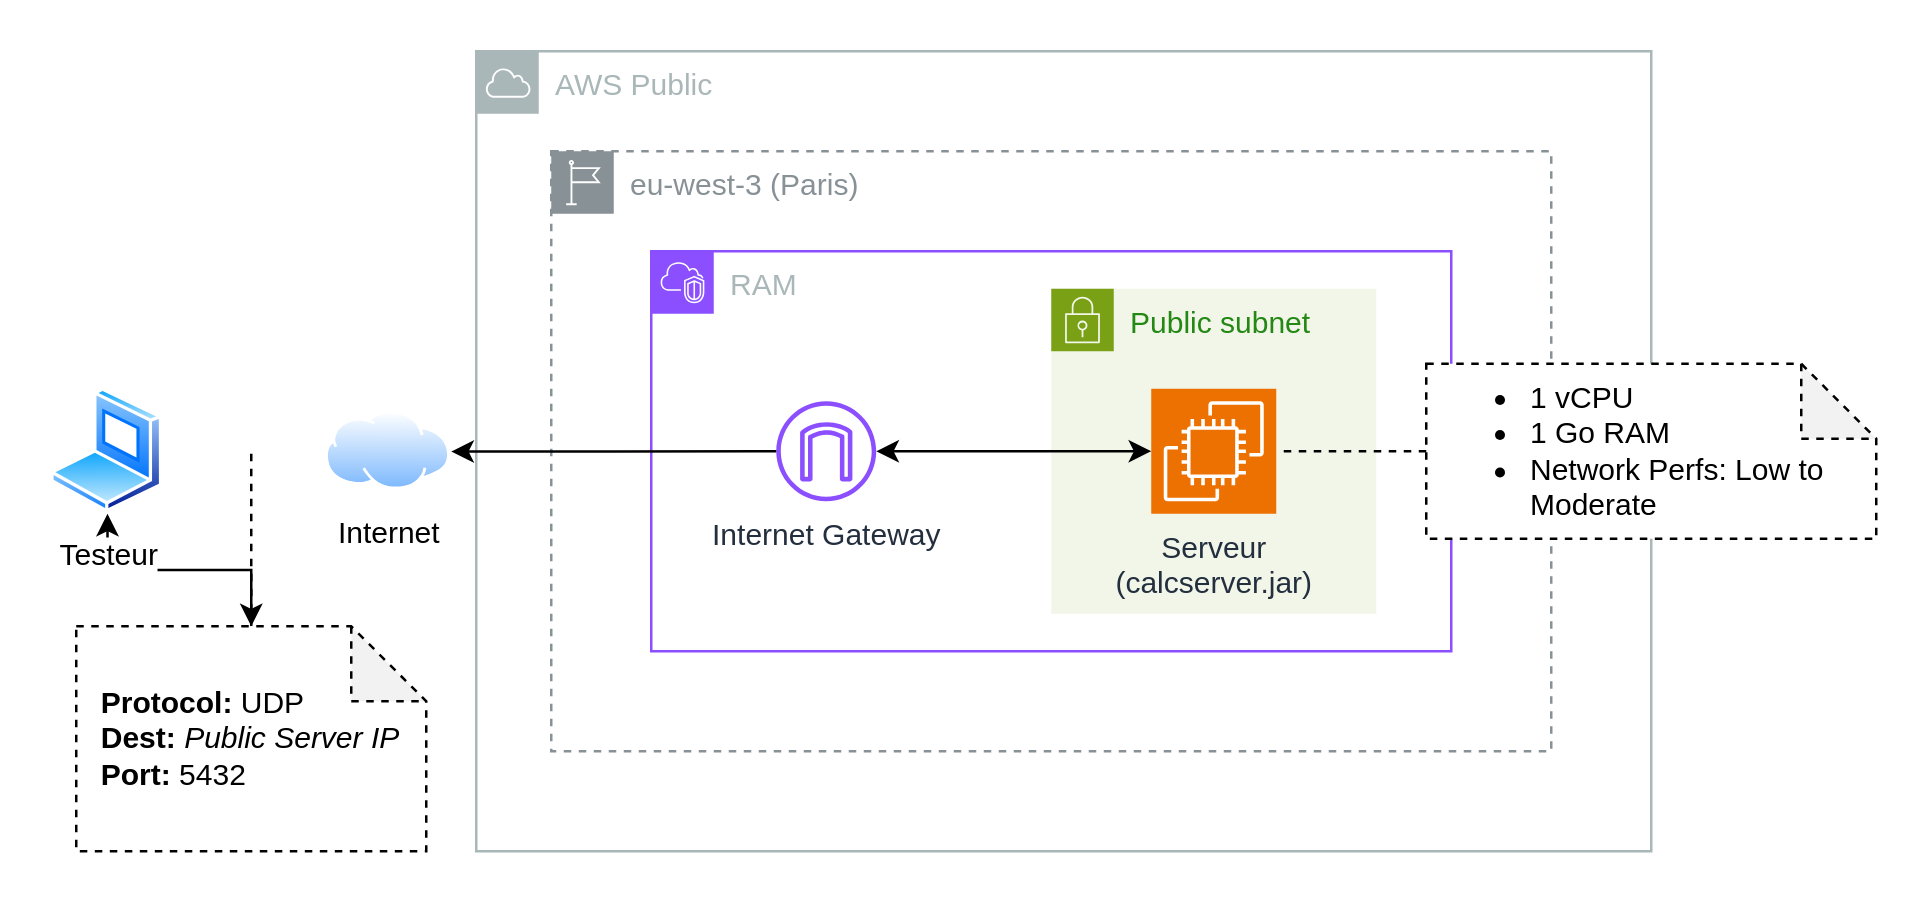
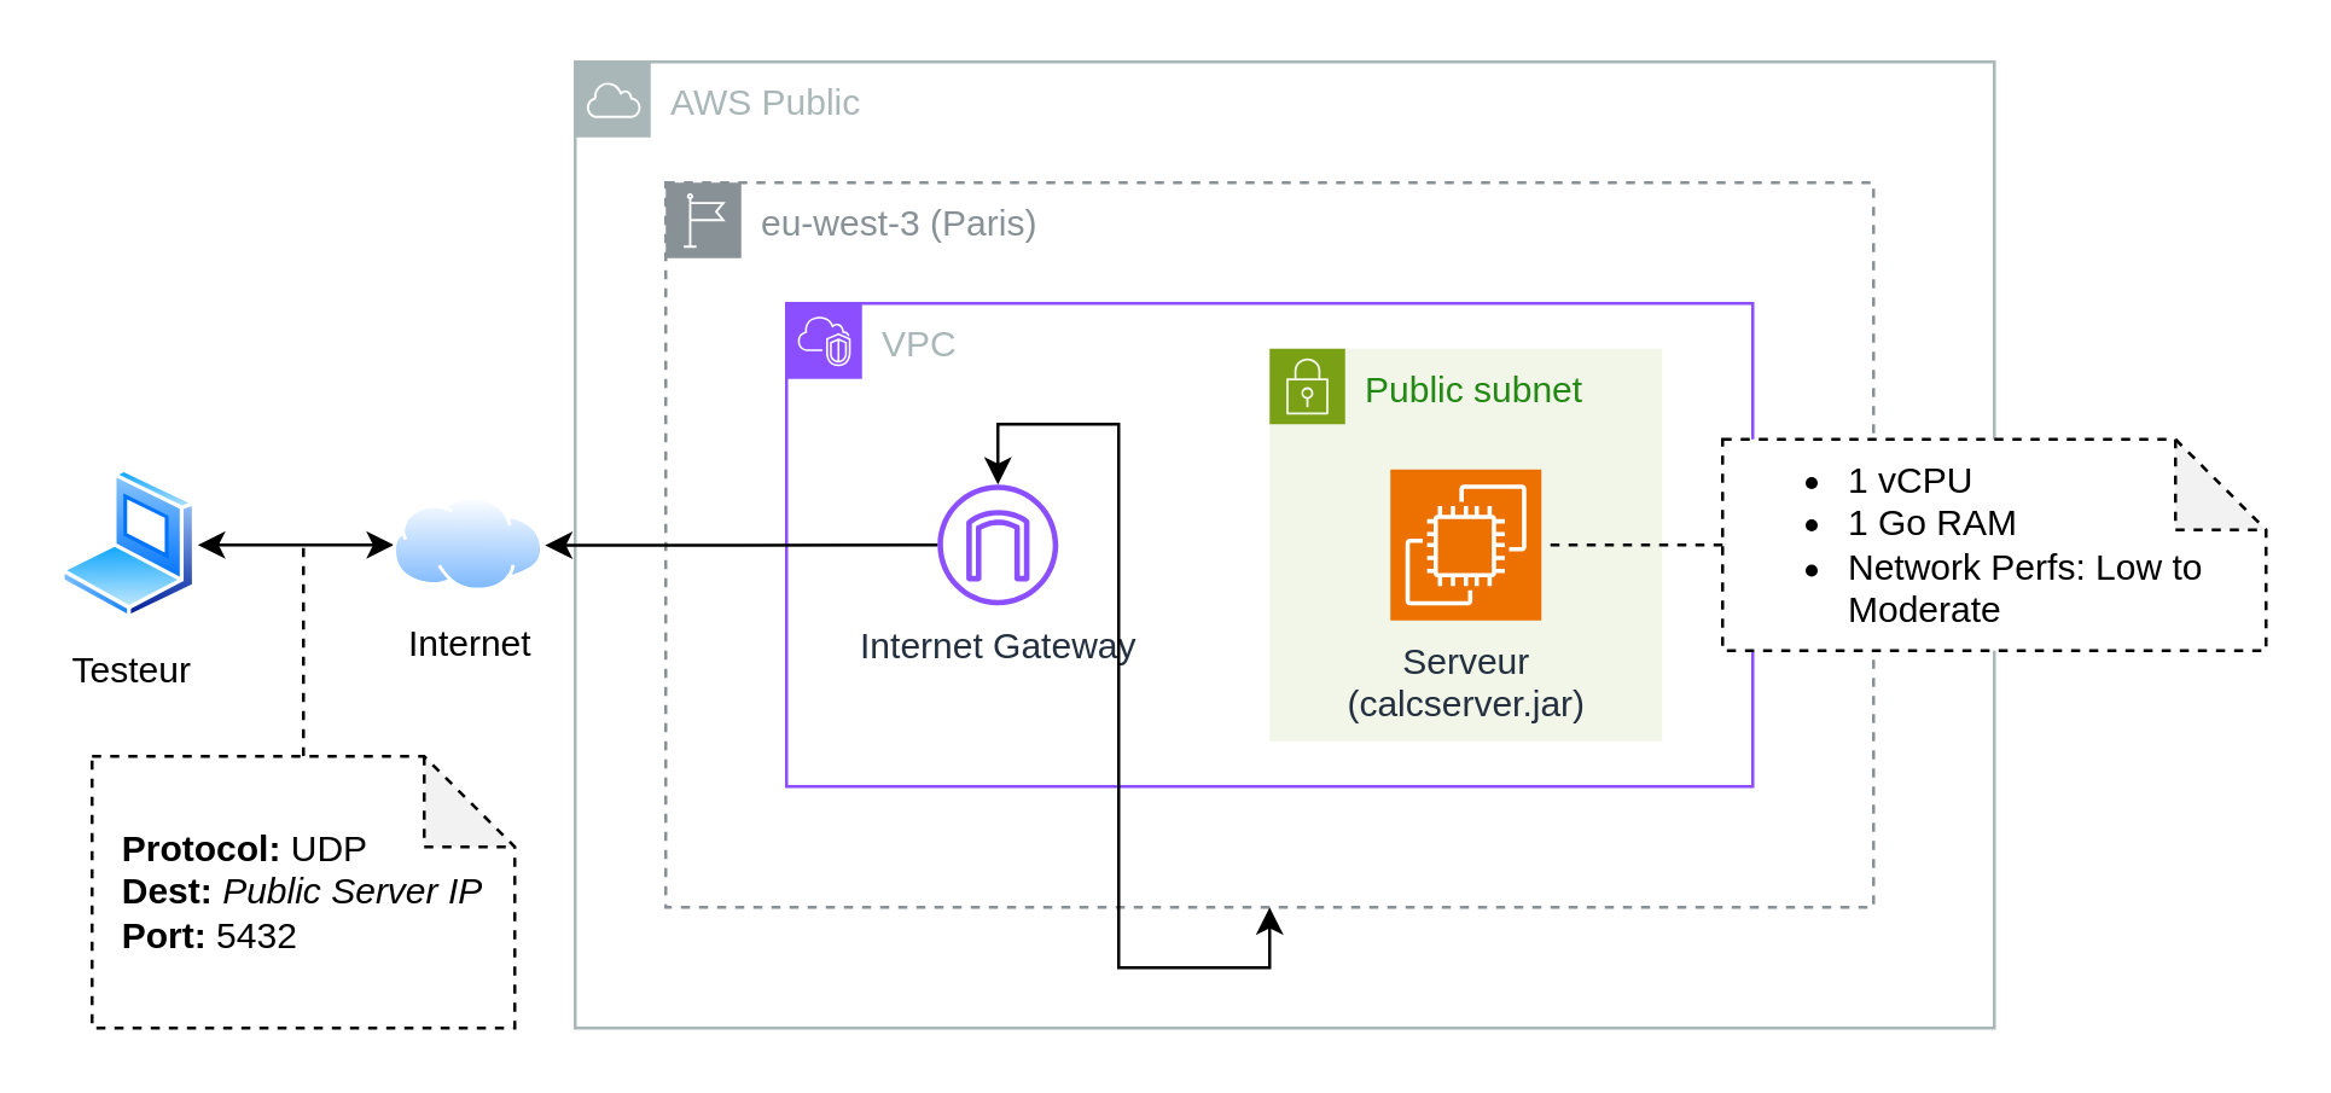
- <mxCell id="6" value="RAM" style="points=[[0,0],[0.25,0],[0.5,0],[0.75,0],[1,0],[1,0.25],[1,0.5],[1,0.75],[1,1],[0.75,1],[0.5,1],[0.25,1],[0,1],[0,0.75],[0,0.5],[0,0.25]];outlineConnect=0;gradientColor=none;html=1;whiteSpace=wrap;fontSize=12;fontStyle=0;container=1;pointerEvents=0;collapsible=0;recursiveResize=0;shape=mxgraph.aws4.group;grIcon=mxgraph.aws4.group_vpc2;strokeColor=#8C4FFF;fillColor=none;verticalAlign=top;align=left;spacingLeft=30;fontColor=#AAB7B8;dashed=0;" vertex="1" parent="1"><mxGeometry x="260" y="100" width="320" height="160" as="geometry" /></mxCell>
+ <mxCell id="6" value="VPC" style="points=[[0,0],[0.25,0],[0.5,0],[0.75,0],[1,0],[1,0.25],[1,0.5],[1,0.75],[1,1],[0.75,1],[0.5,1],[0.25,1],[0,1],[0,0.75],[0,0.5],[0,0.25]];outlineConnect=0;gradientColor=none;html=1;whiteSpace=wrap;fontSize=12;fontStyle=0;container=1;pointerEvents=0;collapsible=0;recursiveResize=0;shape=mxgraph.aws4.group;grIcon=mxgraph.aws4.group_vpc2;strokeColor=#8C4FFF;fillColor=none;verticalAlign=top;align=left;spacingLeft=30;fontColor=#AAB7B8;dashed=0;" vertex="1" parent="1"><mxGeometry x="260" y="100" width="320" height="160" as="geometry" /></mxCell>
- <mxCell id="12" style="edgeStyle=orthogonalEdgeStyle;rounded=0;orthogonalLoop=1;jettySize=auto;html=1;entryX=0;entryY=0.5;entryDx=0;entryDy=0;entryPerimeter=0;startArrow=classic;startFill=1;" edge="1" parent="1" source="7" target="9"><mxGeometry relative="1" as="geometry" /></mxCell>
+ <mxCell id="12" style="edgeStyle=orthogonalEdgeStyle;rounded=0;orthogonalLoop=1;jettySize=auto;html=1;startArrow=classic;startFill=1;" edge="1" parent="1" source="7" target="3"><mxGeometry relative="1" as="geometry" /></mxCell>
- <mxCell id="4" style="edgeStyle=orthogonalEdgeStyle;rounded=0;orthogonalLoop=1;jettySize=auto;html=1;startArrow=classic;startFill=1;" edge="1" parent="1" source="5" target="14"><mxGeometry relative="1" as="geometry" /></mxCell>
+ <mxCell id="4" style="edgeStyle=orthogonalEdgeStyle;rounded=0;orthogonalLoop=1;jettySize=auto;html=1;entryX=0;entryY=0.5;entryDx=0;entryDy=0;startArrow=classic;startFill=1;" edge="1" parent="1" source="5" target="11"><mxGeometry relative="1" as="geometry" /></mxCell>
